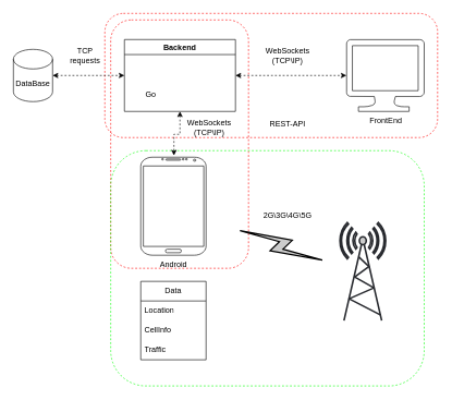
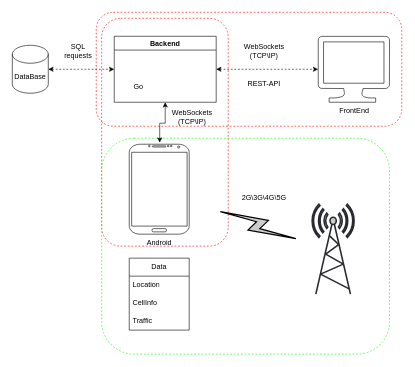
- <mxCell id="15" value="TCP requests" style="text;html=1;align=center;verticalAlign=middle;whiteSpace=wrap;rounded=0;" vertex="1" parent="1"><mxGeometry x="100" y="70" width="60" height="30" as="geometry" /></mxCell>
+ <mxCell id="15" value="SQL requests" style="text;html=1;align=center;verticalAlign=middle;whiteSpace=wrap;rounded=0;" vertex="1" parent="1"><mxGeometry x="100" y="70" width="60" height="30" as="geometry" /></mxCell>
- <mxCell id="20" value="REST-API" style="text;html=1;align=center;verticalAlign=middle;whiteSpace=wrap;rounded=0;" vertex="1" parent="1"><mxGeometry x="410" y="175" width="60" height="30" as="geometry" /></mxCell>
+ <mxCell id="20" value="REST-API" style="text;html=1;align=center;verticalAlign=middle;whiteSpace=wrap;rounded=0;" vertex="1" parent="1"><mxGeometry x="410" y="125" width="60" height="30" as="geometry" /></mxCell>
- <mxCell id="12" style="edgeStyle=orthogonalEdgeStyle;rounded=0;orthogonalLoop=1;jettySize=auto;html=1;entryX=0.508;entryY=-0.017;entryDx=0;entryDy=0;entryPerimeter=0;startArrow=classic;startFill=1;dashed=1;" edge="1" parent="1" source="10" target="5"><mxGeometry relative="1" as="geometry" /></mxCell>
+ <mxCell id="12" style="edgeStyle=orthogonalEdgeStyle;rounded=0;orthogonalLoop=1;jettySize=auto;html=1;entryX=0.508;entryY=-0.017;entryDx=0;entryDy=0;entryPerimeter=0;startArrow=classic;startFill=1;" edge="1" parent="1" source="10" target="5"><mxGeometry relative="1" as="geometry" /></mxCell>
